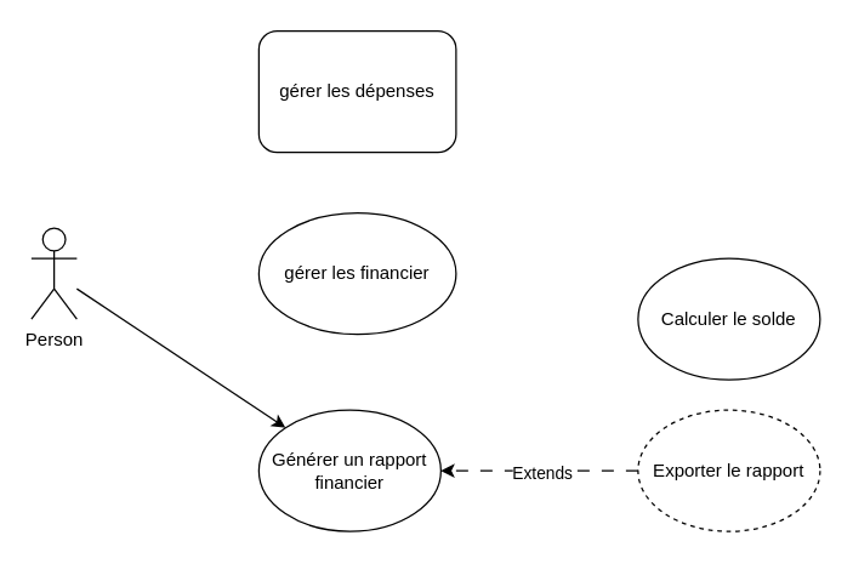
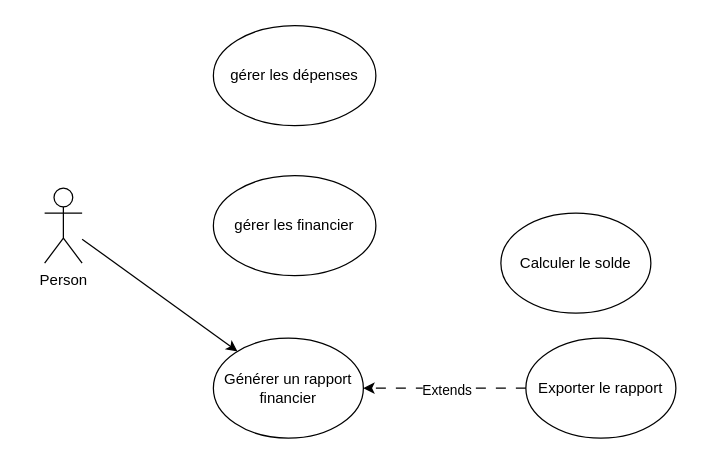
- <mxCell id="4" value="gérer les dépenses" style="whiteSpace=wrap;html=1;rounded=1;" vertex="1" parent="1"><mxGeometry x="170" y="20" width="130" height="80" as="geometry" /></mxCell>
+ <mxCell id="4" value="gérer les dépenses" style="ellipse;whiteSpace=wrap;html=1;" vertex="1" parent="1"><mxGeometry x="170" y="20" width="130" height="80" as="geometry" /></mxCell>
- <mxCell id="3" value="Person" style="shape=umlActor;verticalLabelPosition=bottom;verticalAlign=top;html=1;outlineConnect=0;" vertex="1" parent="1"><mxGeometry x="20" y="150" width="30" height="60" as="geometry" /></mxCell>
+ <mxCell id="3" value="Person" style="shape=umlActor;verticalLabelPosition=bottom;verticalAlign=top;html=1;outlineConnect=0;" vertex="1" parent="1"><mxGeometry x="35" y="150" width="30" height="60" as="geometry" /></mxCell>
- <mxCell id="6" value="Calculer le solde" style="ellipse;whiteSpace=wrap;html=1;" vertex="1" parent="1"><mxGeometry x="420" y="170" width="120" height="80" as="geometry" /></mxCell>
+ <mxCell id="6" value="Calculer le solde" style="ellipse;whiteSpace=wrap;html=1;" vertex="1" parent="1"><mxGeometry x="400" y="170" width="120" height="80" as="geometry" /></mxCell>
- <mxCell id="8" value="Exporter le rapport" style="ellipse;whiteSpace=wrap;html=1;dashed=1;" vertex="1" parent="1"><mxGeometry x="420" y="270" width="120" height="80" as="geometry" /></mxCell>
+ <mxCell id="8" value="Exporter le rapport" style="ellipse;whiteSpace=wrap;html=1;" vertex="1" parent="1"><mxGeometry x="420" y="270" width="120" height="80" as="geometry" /></mxCell>
